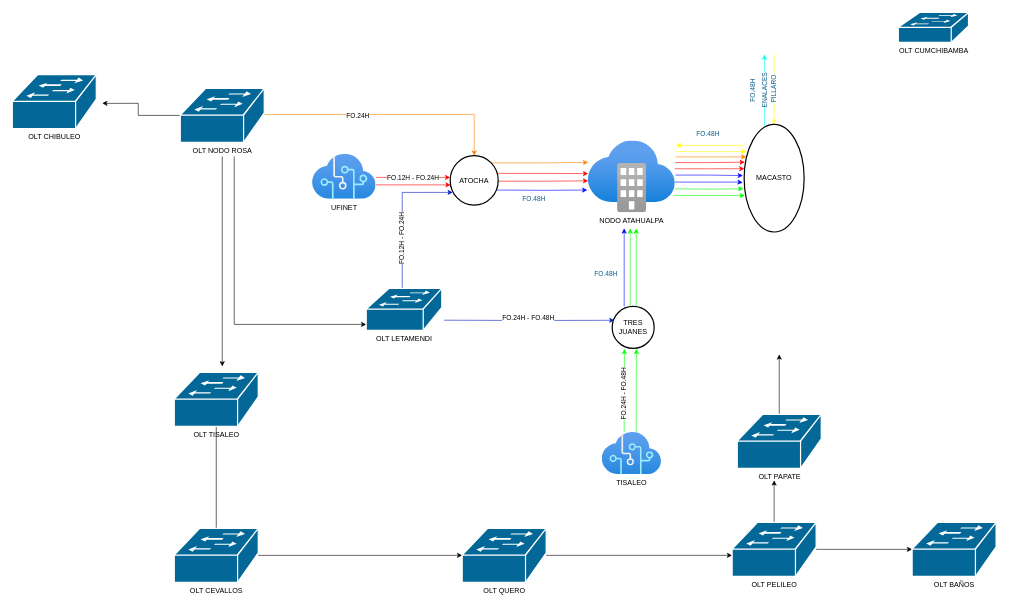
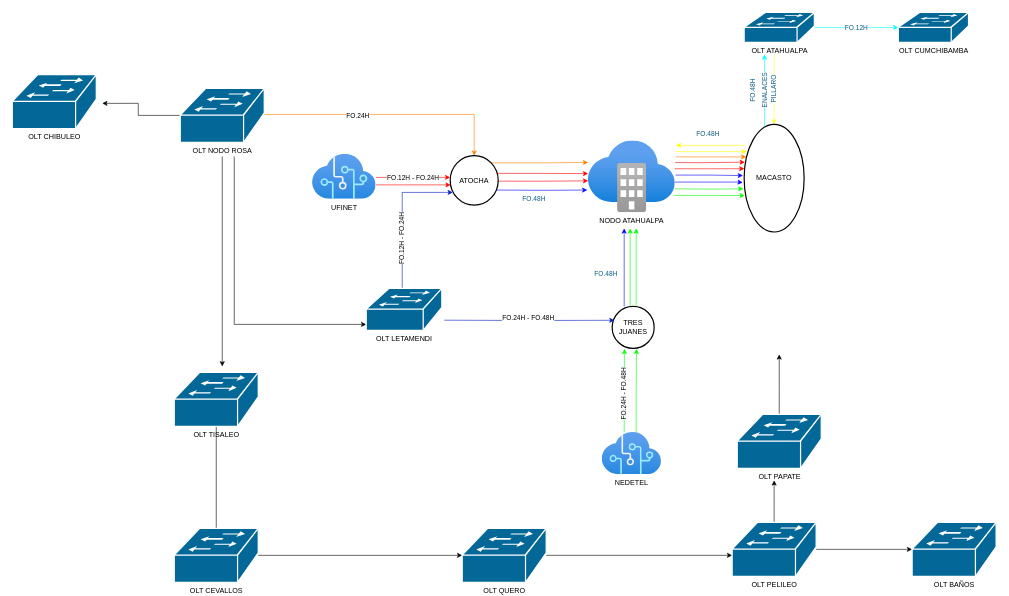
+ <mxCell id="4" value="OLT ATAHUALPA&lt;br&gt;" style="shape=mxgraph.cisco.switches.workgroup_switch;sketch=0;html=1;pointerEvents=1;dashed=0;fillColor=#036897;strokeColor=#ffffff;strokeWidth=2;verticalLabelPosition=bottom;verticalAlign=top;align=center;outlineConnect=0;" vertex="1" parent="1"><mxGeometry x="1240" y="20" width="117" height="50" as="geometry" /></mxCell>
+ <mxCell id="2" value="FO.12H&lt;br&gt;" style="edgeStyle=orthogonalEdgeStyle;rounded=0;orthogonalLoop=1;jettySize=auto;html=1;entryX=0;entryY=0.5;entryDx=0;entryDy=0;entryPerimeter=0;strokeColor=#00FFFF;strokeWidth=1;fontSize=11;fontColor=#095C86;fillColor=#F694C1;" edge="1" parent="1" source="4" target="33"><mxGeometry relative="1" as="geometry" /></mxCell>
- <mxCell id="23" value="TISALEO&lt;br&gt;" style="aspect=fixed;html=1;points=[];align=center;image;fontSize=12;image=img/lib/azure2/ai_machine_learning/Cognitive_Services.svg;" vertex="1" parent="1"><mxGeometry x="1002.87" y="720" width="99.17" height="70" as="geometry" /></mxCell>
+ <mxCell id="23" value="NEDETEL&lt;br&gt;" style="aspect=fixed;html=1;points=[];align=center;image;fontSize=12;image=img/lib/azure2/ai_machine_learning/Cognitive_Services.svg;" vertex="1" parent="1"><mxGeometry x="1002.87" y="720" width="99.17" height="70" as="geometry" /></mxCell>
